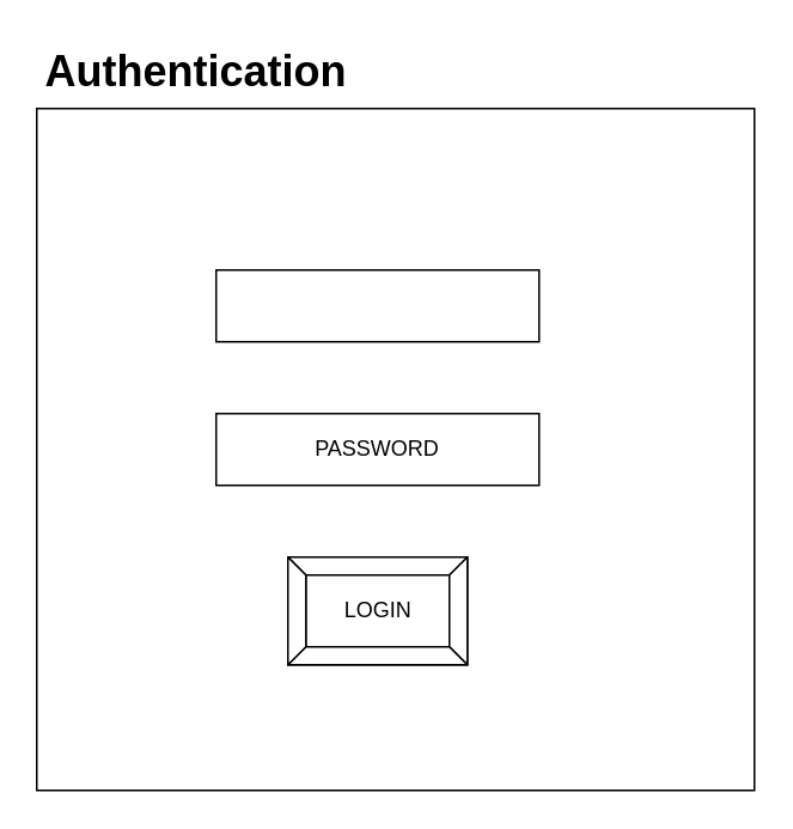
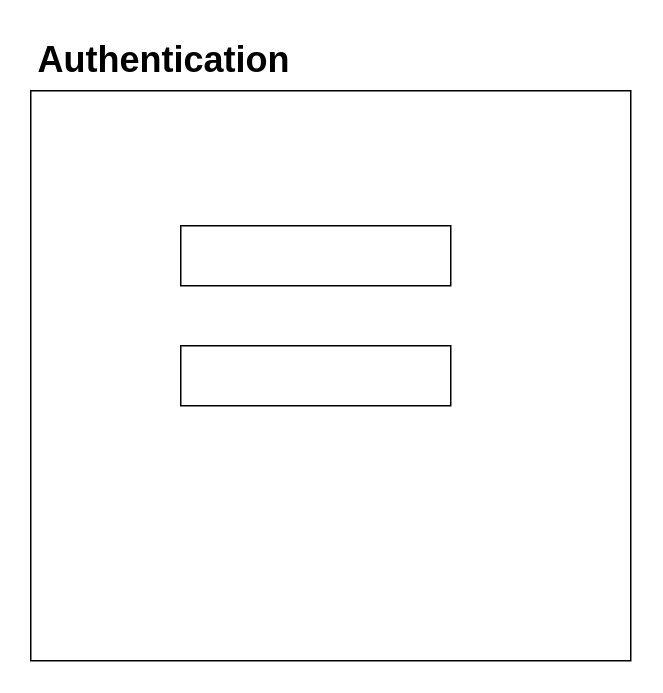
- <mxCell id="5" value="PASSWORD" style="text;html=1;strokeColor=none;fillColor=none;align=center;verticalAlign=middle;whiteSpace=wrap;rounded=0;" vertex="1" parent="1"><mxGeometry x="120" y="240" width="180" height="20" as="geometry" /></mxCell>
- <mxCell id="6" value="LOGIN" style="labelPosition=center;verticalLabelPosition=middle;align=center;html=1;shape=mxgraph.basic.button;dx=10;" vertex="1" parent="1"><mxGeometry x="160" y="310" width="100" height="60" as="geometry" /></mxCell>
